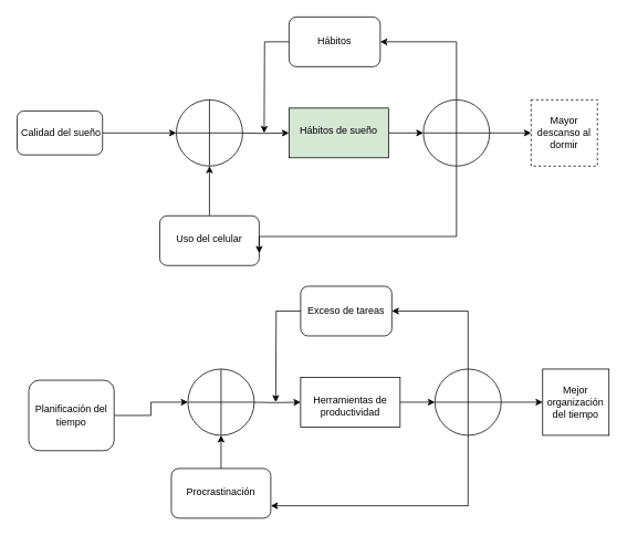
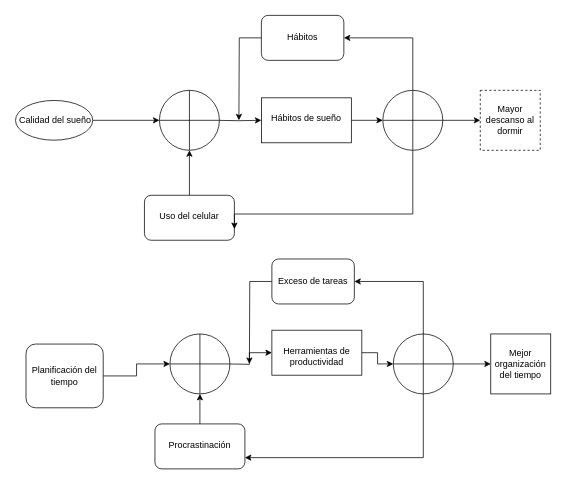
- <mxCell id="3" value="&amp;nbsp;Calidad del sueño" style="rounded=1;whiteSpace=wrap;html=1;" vertex="1" parent="1"><mxGeometry x="20" y="133.5" width="103" height="53" as="geometry" /></mxCell>
+ <mxCell id="3" value="&amp;nbsp;Calidad del sueño" style="ellipse;whiteSpace=wrap;html=1;" vertex="1" parent="1"><mxGeometry x="20" y="133.5" width="103" height="53" as="geometry" /></mxCell>
- <mxCell id="8" value="&lt;div&gt;&lt;br&gt;&lt;/div&gt;Hábitos de sueño" style="whiteSpace=wrap;html=1;verticalAlign=top;fillColor=#d5e8d4;" vertex="1" parent="1"><mxGeometry x="348" y="130" width="120" height="60" as="geometry" /></mxCell>
+ <mxCell id="8" value="&lt;div&gt;&lt;br&gt;&lt;/div&gt;Hábitos de sueño" style="whiteSpace=wrap;html=1;verticalAlign=top;" vertex="1" parent="1"><mxGeometry x="348" y="130" width="120" height="60" as="geometry" /></mxCell>
- <mxCell id="23" value="&lt;div&gt;&lt;span style=&quot;background-color: initial;&quot;&gt;&lt;br&gt;&lt;/span&gt;&lt;/div&gt;&lt;div&gt;&lt;span style=&quot;background-color: initial;&quot;&gt;Herramientas de productividad&lt;/span&gt;&lt;/div&gt;" style="whiteSpace=wrap;html=1;verticalAlign=top;" vertex="1" parent="1"><mxGeometry x="362" y="455" width="120" height="60" as="geometry" /></mxCell>
+ <mxCell id="23" value="&lt;div&gt;&lt;span style=&quot;background-color: initial;&quot;&gt;&lt;br&gt;&lt;/span&gt;&lt;/div&gt;&lt;div&gt;&lt;span style=&quot;background-color: initial;&quot;&gt;Herramientas de productividad&lt;/span&gt;&lt;/div&gt;" style="whiteSpace=wrap;html=1;verticalAlign=top;" vertex="1" parent="1"><mxGeometry x="362" y="440" width="120" height="60" as="geometry" /></mxCell>
